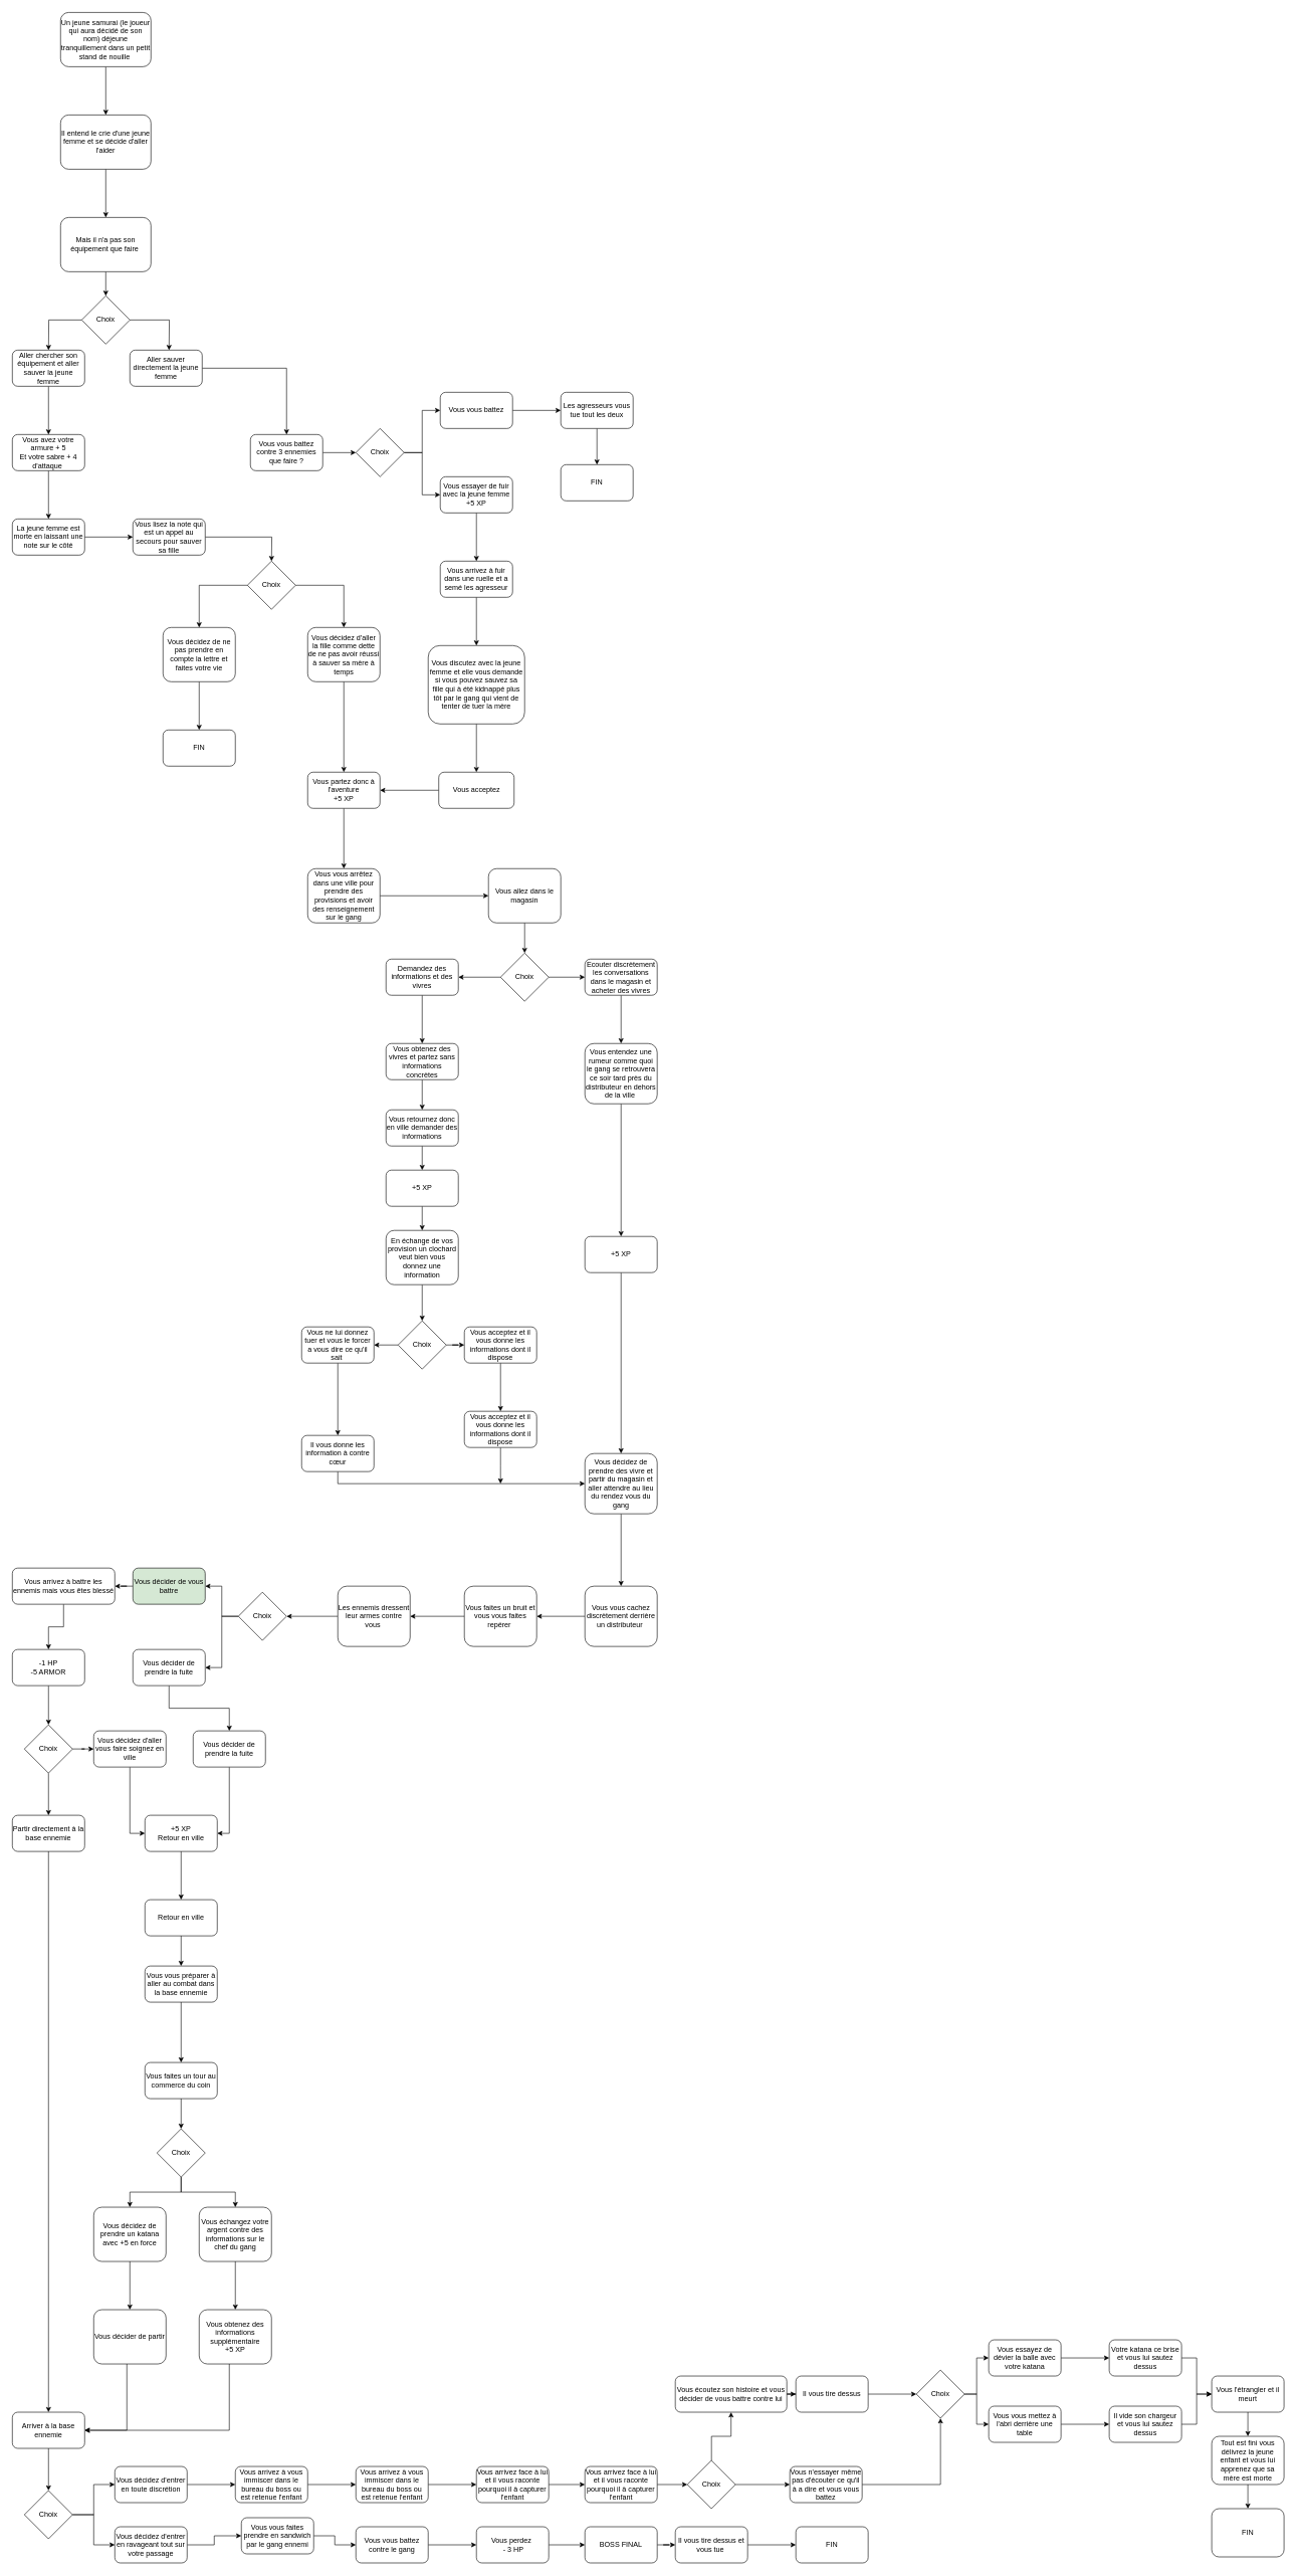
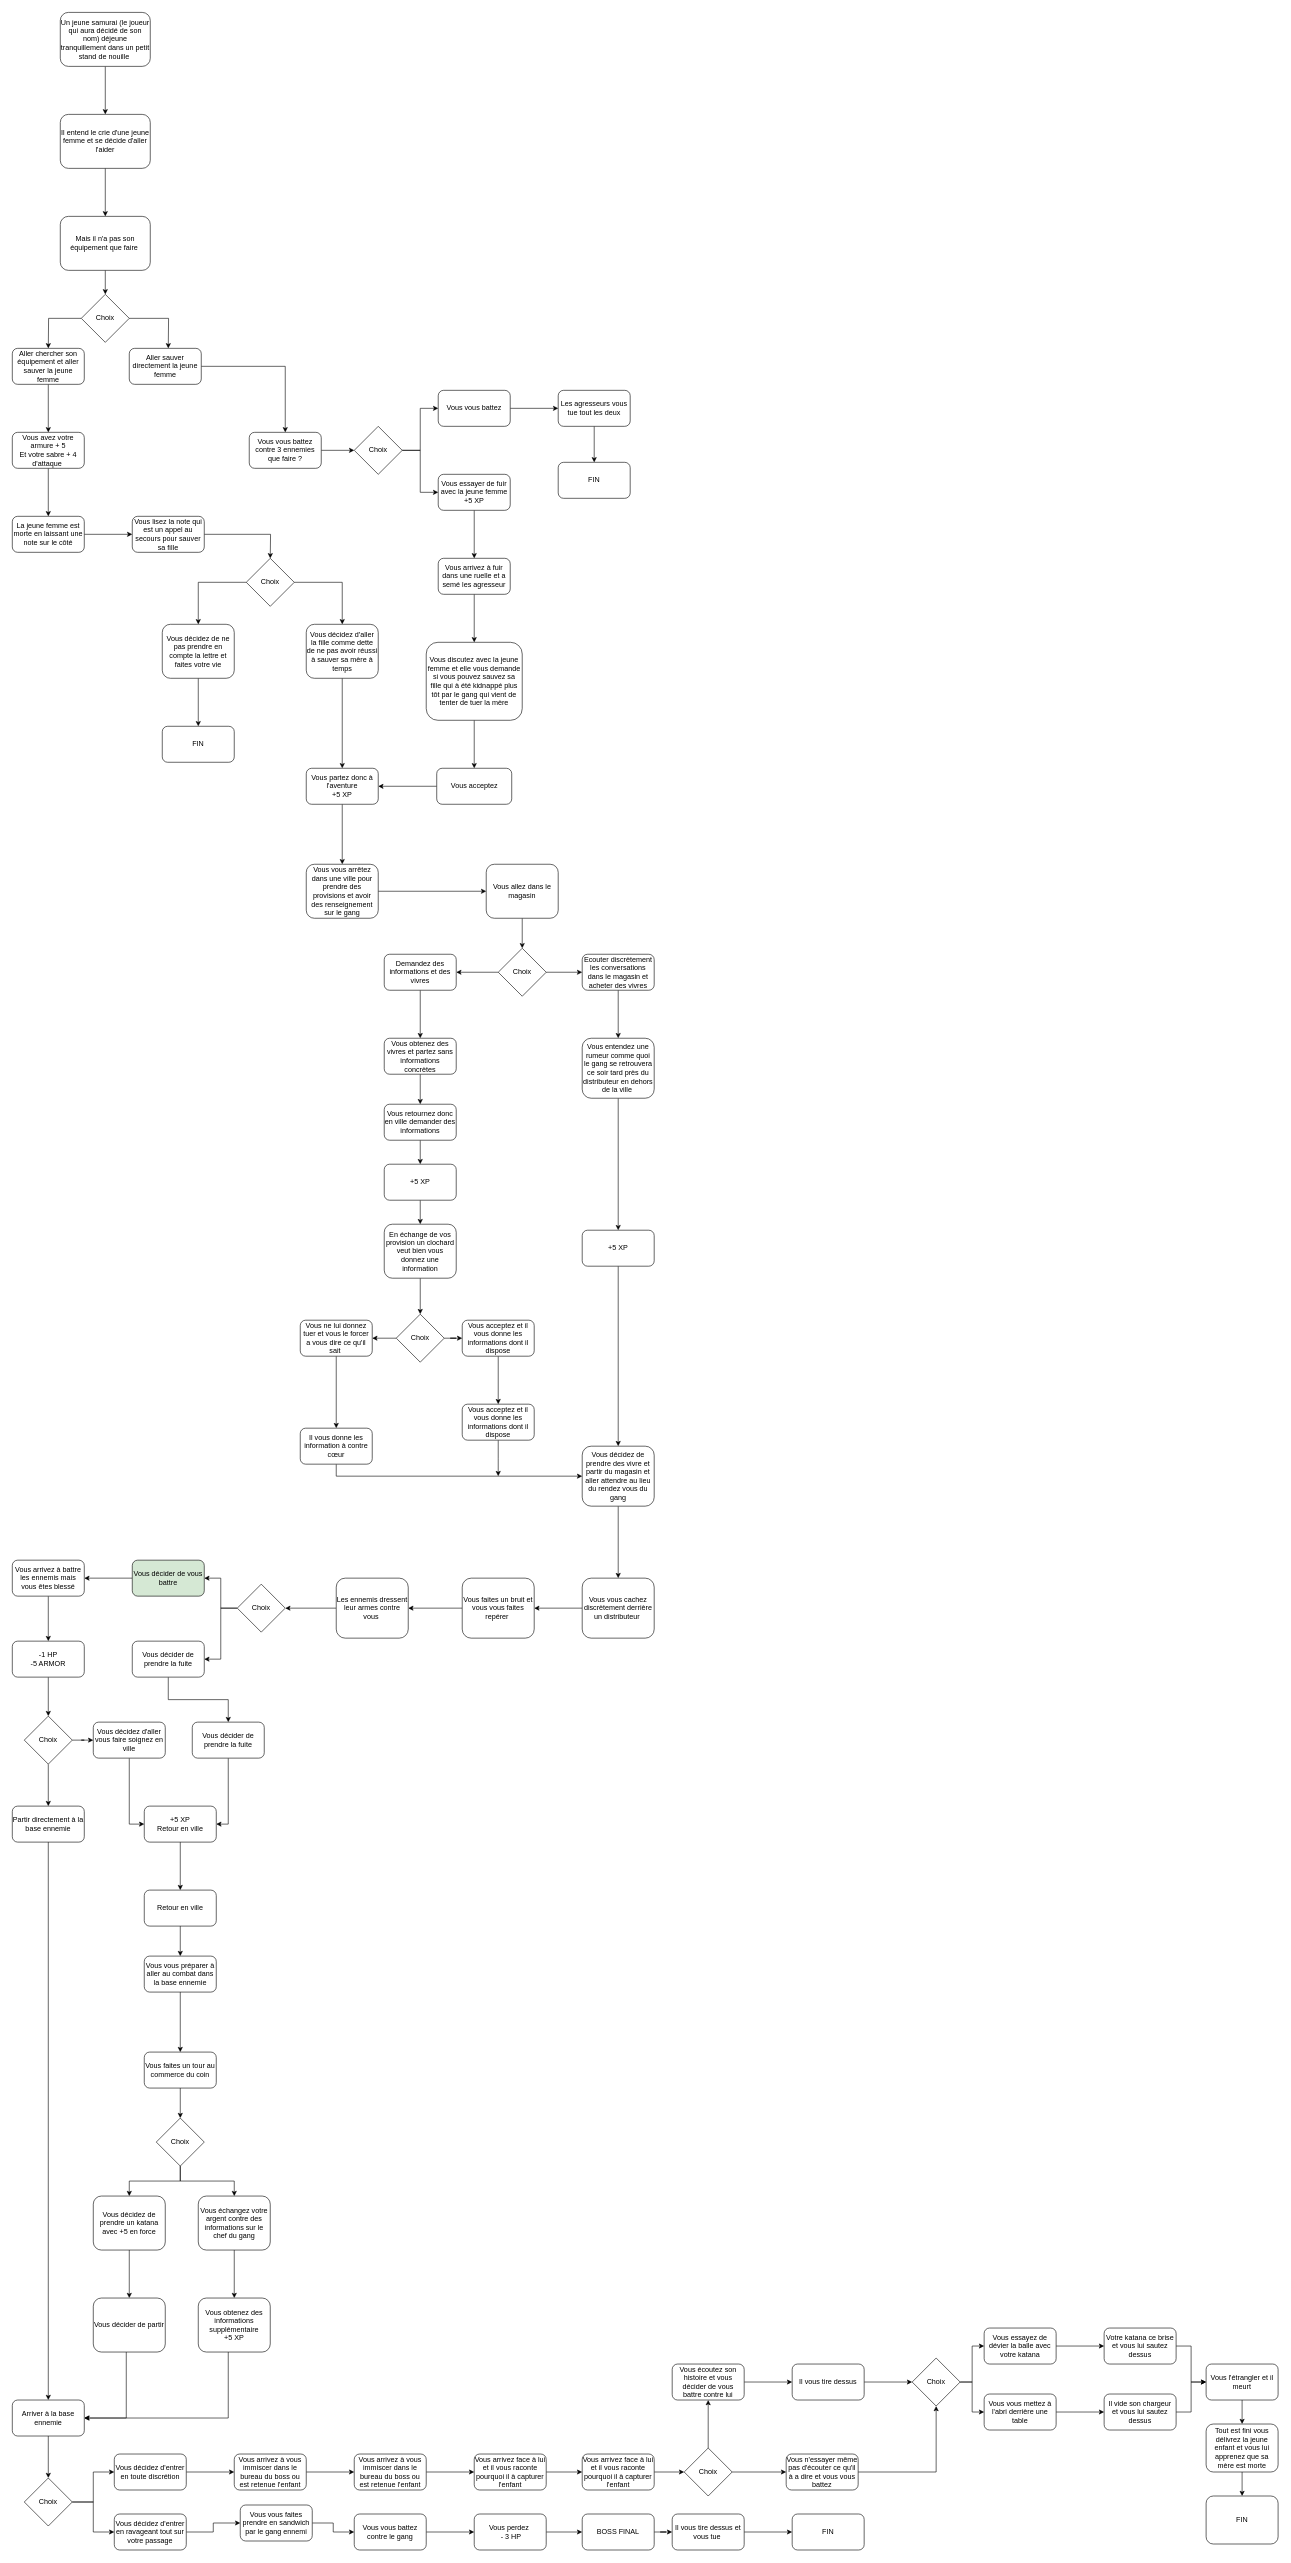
- <mxCell id="90" value="Vous arrivez à battre les ennemis mais vous êtes blessé" style="rounded=1;whiteSpace=wrap;html=1;direction=east;" parent="1" vertex="1"><mxGeometry x="20" y="2600" width="170" height="60" as="geometry" /></mxCell>
+ <mxCell id="90" value="Vous arrivez à battre les ennemis mais vous êtes blessé" style="rounded=1;whiteSpace=wrap;html=1;direction=east;" parent="1" vertex="1"><mxGeometry x="20" y="2600" width="120" height="60" as="geometry" /></mxCell>
- <mxCell id="162" value="Vous écoutez son histoire et vous décider de vous battre contre lui" style="rounded=1;whiteSpace=wrap;html=1;" parent="1" vertex="1"><mxGeometry x="1120" y="3940" width="185" height="60" as="geometry" /></mxCell>
+ <mxCell id="162" value="Vous écoutez son histoire et vous décider de vous battre contre lui" style="rounded=1;whiteSpace=wrap;html=1;" parent="1" vertex="1"><mxGeometry x="1120" y="3940" width="120" height="60" as="geometry" /></mxCell>
